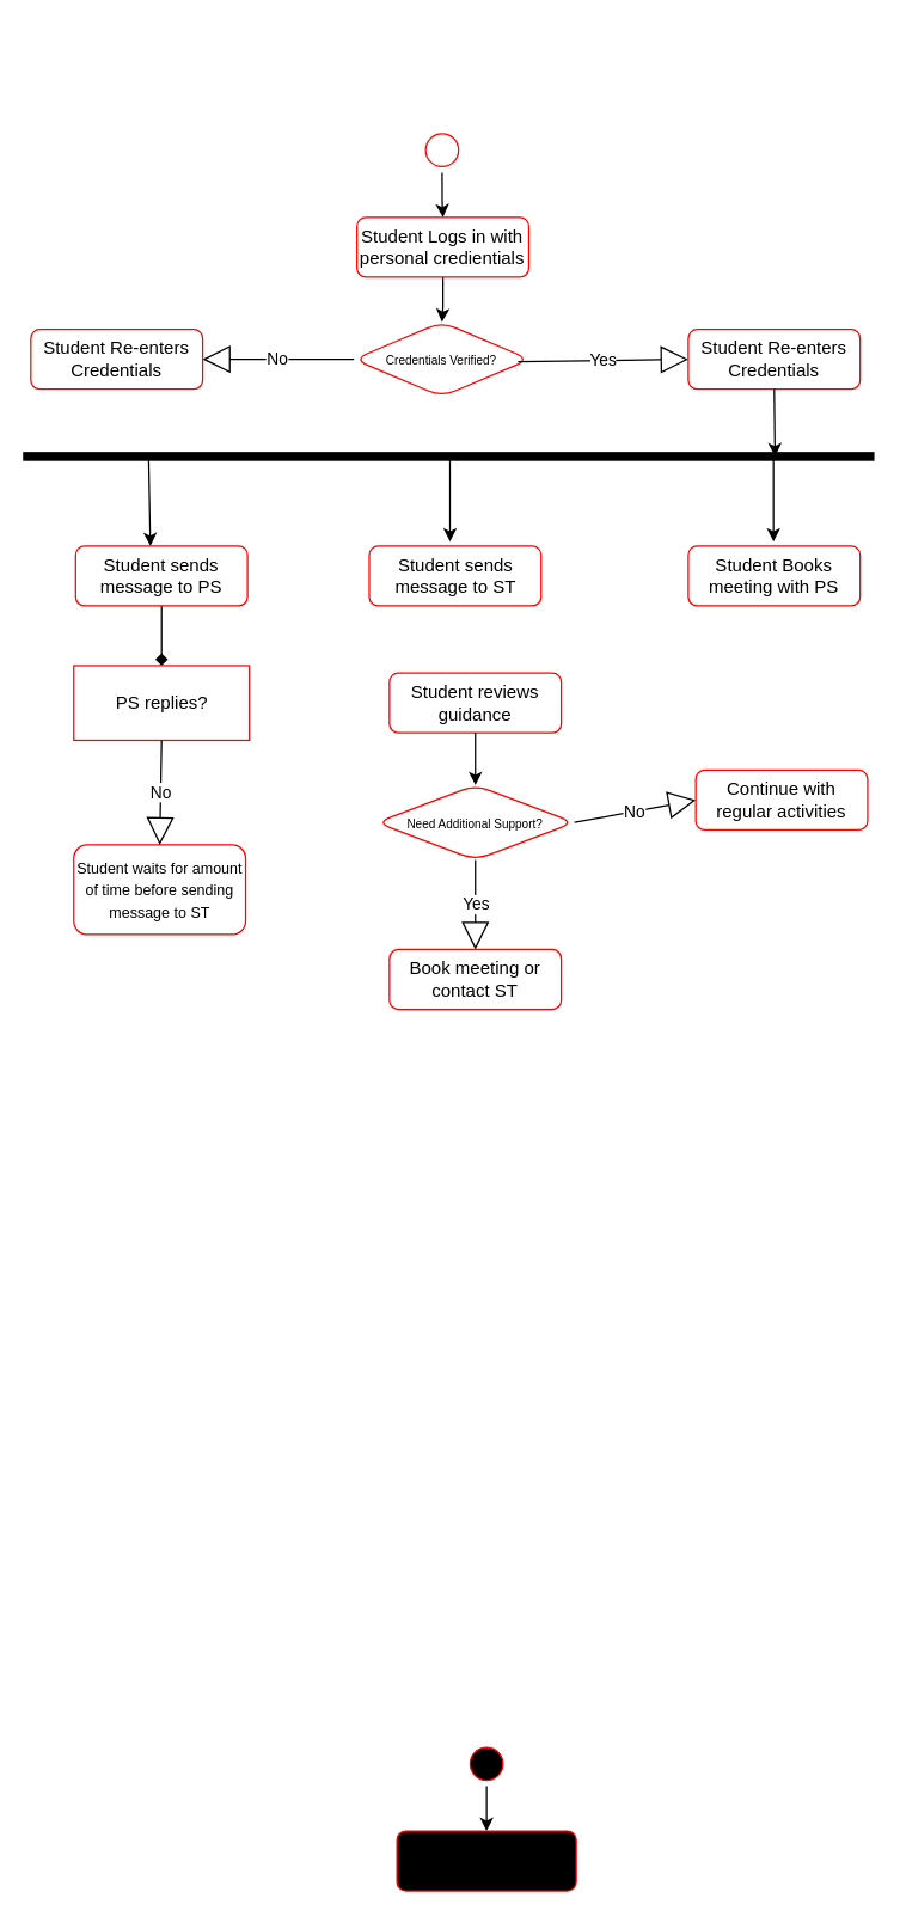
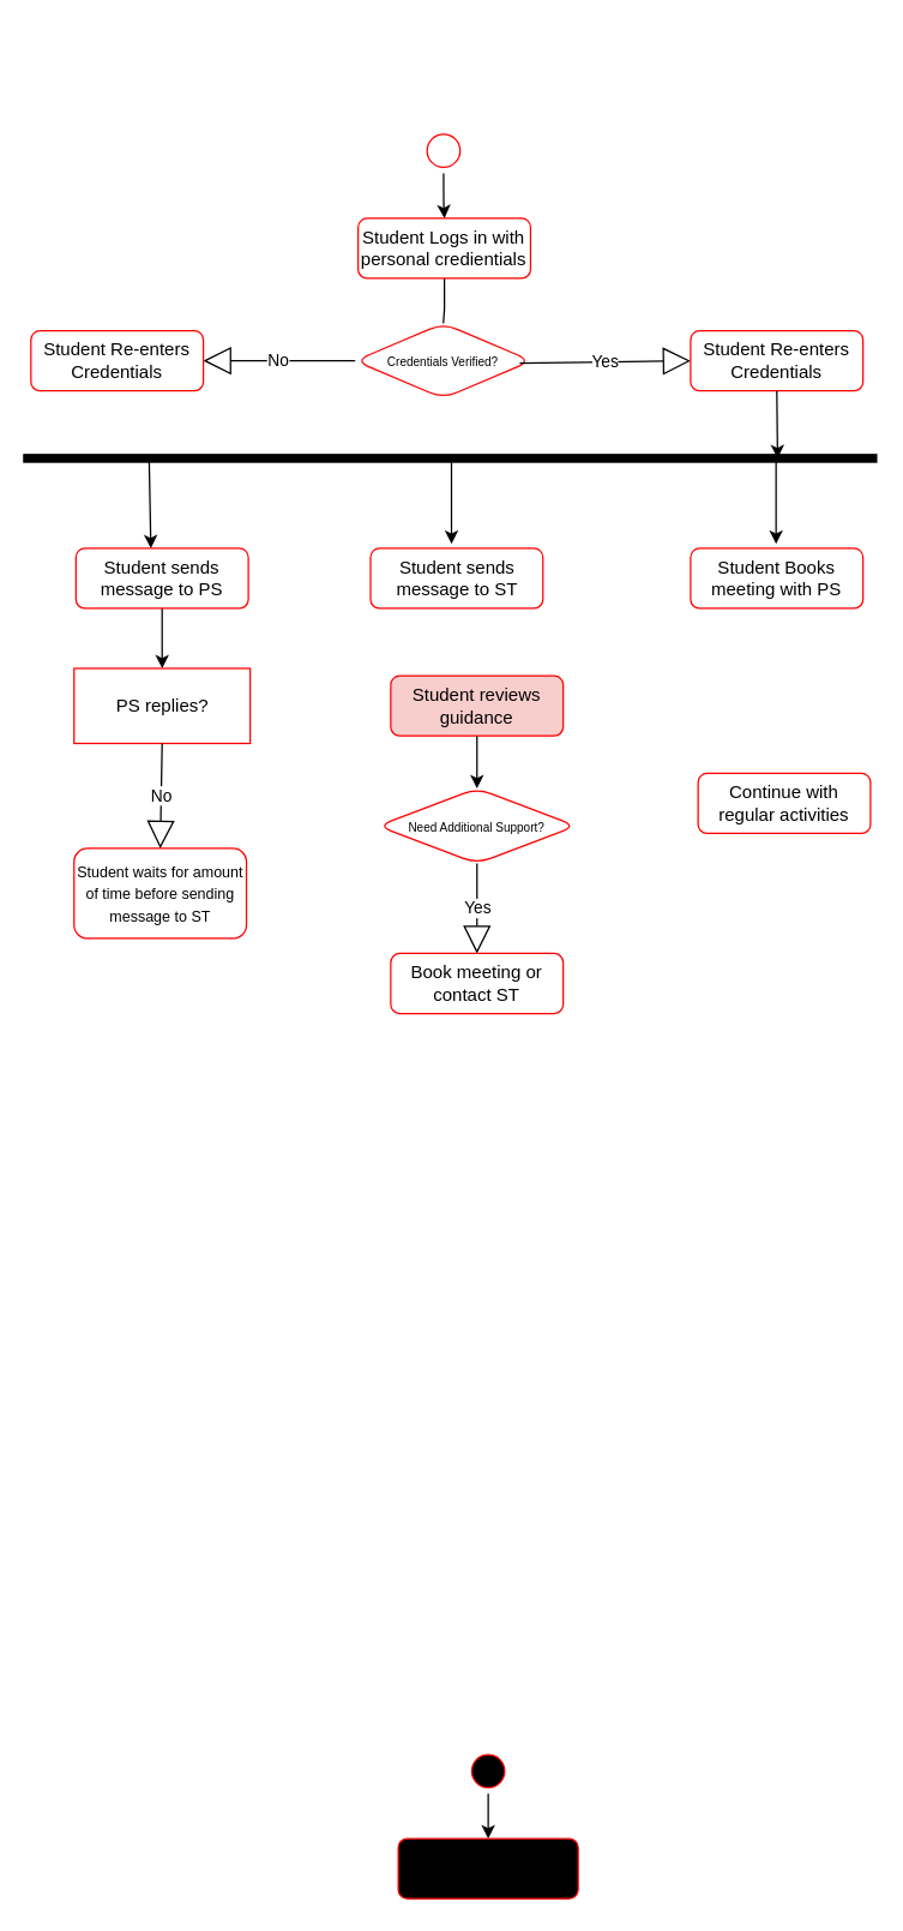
- <mxCell id="6" value="" style="edgeStyle=orthogonalEdgeStyle;rounded=0;orthogonalLoop=1;jettySize=auto;html=1;" edge="1" parent="1" source="8" target="9"><mxGeometry relative="1" as="geometry" /></mxCell>
+ <mxCell id="6" value="" style="edgeStyle=orthogonalEdgeStyle;rounded=0;orthogonalLoop=1;jettySize=auto;html=1;endArrow=none;" edge="1" parent="1" source="8" target="9"><mxGeometry relative="1" as="geometry" /></mxCell>
- <mxCell id="21" value="" style="edgeStyle=orthogonalEdgeStyle;rounded=0;orthogonalLoop=1;jettySize=auto;html=1;entryX=0.5;entryY=0;entryDx=0;entryDy=0;endArrow=diamond;" edge="1" parent="1" source="22" target="23"><mxGeometry relative="1" as="geometry"><mxPoint x="107.5" y="485" as="targetPoint" /></mxGeometry></mxCell>
+ <mxCell id="21" value="" style="edgeStyle=orthogonalEdgeStyle;rounded=0;orthogonalLoop=1;jettySize=auto;html=1;entryX=0.5;entryY=0;entryDx=0;entryDy=0;" edge="1" parent="1" source="22" target="23"><mxGeometry relative="1" as="geometry"><mxPoint x="107.5" y="485" as="targetPoint" /></mxGeometry></mxCell>
- <mxCell id="26" value="Student reviews guidance" style="rounded=1;whiteSpace=wrap;html=1;fillColor=#FFFFFF;strokeColor=#ff0000;" vertex="1" parent="1"><mxGeometry x="260" y="450" width="115" height="40" as="geometry" /></mxCell>
+ <mxCell id="26" value="Student reviews guidance" style="rounded=1;whiteSpace=wrap;html=1;fillColor=#f8cecc;strokeColor=#ff0000;" vertex="1" parent="1"><mxGeometry x="260" y="450" width="115" height="40" as="geometry" /></mxCell>
- <mxCell id="29" value="No" style="endArrow=block;endSize=16;endFill=0;html=1;rounded=0;exitX=1;exitY=0.5;exitDx=0;exitDy=0;entryX=0;entryY=0.5;entryDx=0;entryDy=0;" edge="1" parent="1" source="27" target="30"><mxGeometry width="160" relative="1" as="geometry"><mxPoint x="390" y="549.5" as="sourcePoint" /><mxPoint x="480" y="550" as="targetPoint" /></mxGeometry></mxCell>
